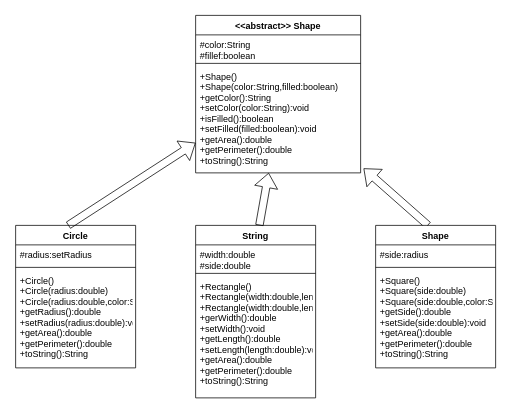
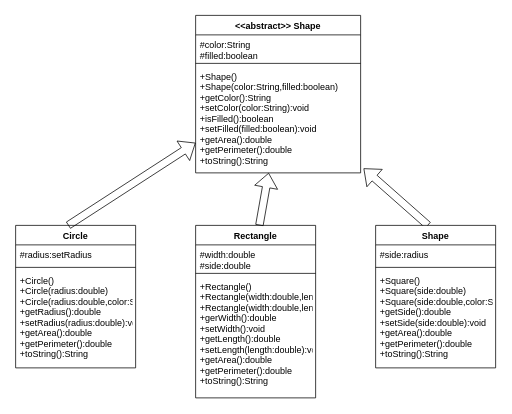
- <mxCell id="3" value="#color:String &#10;#fillef:boolean" style="text;strokeColor=none;fillColor=none;align=left;verticalAlign=top;spacingLeft=4;spacingRight=4;overflow=hidden;rotatable=0;points=[[0,0.5],[1,0.5]];portConstraint=eastwest;" vertex="1" parent="2"><mxGeometry y="26" width="220" height="34" as="geometry" /></mxCell>
+ <mxCell id="3" value="#color:String &#10;#filled:boolean" style="text;strokeColor=none;fillColor=none;align=left;verticalAlign=top;spacingLeft=4;spacingRight=4;overflow=hidden;rotatable=0;points=[[0,0.5],[1,0.5]];portConstraint=eastwest;" vertex="1" parent="2"><mxGeometry y="26" width="220" height="34" as="geometry" /></mxCell>
- <mxCell id="10" value="String" style="swimlane;fontStyle=1;align=center;verticalAlign=top;childLayout=stackLayout;horizontal=1;startSize=26;horizontalStack=0;resizeParent=1;resizeParentMax=0;resizeLast=0;collapsible=1;marginBottom=0;" vertex="1" parent="1"><mxGeometry x="260" y="300" width="160" height="230" as="geometry" /></mxCell>
+ <mxCell id="10" value="Rectangle" style="swimlane;fontStyle=1;align=center;verticalAlign=top;childLayout=stackLayout;horizontal=1;startSize=26;horizontalStack=0;resizeParent=1;resizeParentMax=0;resizeLast=0;collapsible=1;marginBottom=0;" vertex="1" parent="1"><mxGeometry x="260" y="300" width="160" height="230" as="geometry" /></mxCell>
